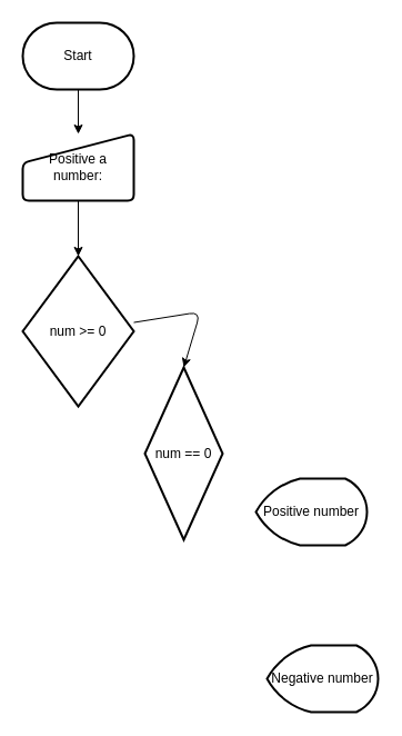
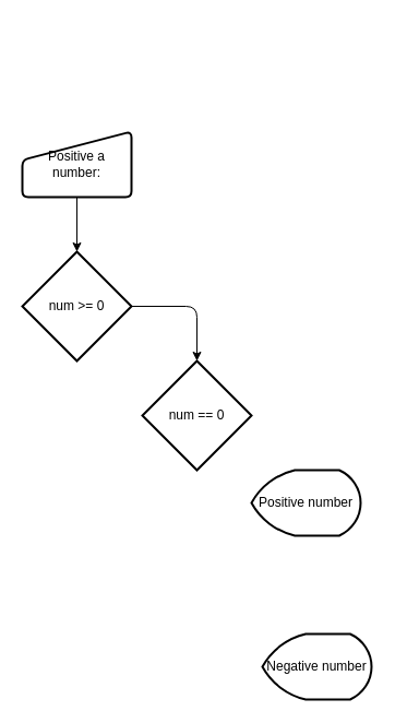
- <mxCell id="3" value="Start" style="strokeWidth=2;html=1;shape=mxgraph.flowchart.terminator;whiteSpace=wrap;" vertex="1" parent="1"><mxGeometry x="20" y="20" width="100" height="60" as="geometry" /></mxCell>
- <mxCell id="2" style="edgeStyle=none;html=1;entryX=0.5;entryY=0;entryDx=0;entryDy=0;" edge="1" parent="1" source="3" target="5"><mxGeometry relative="1" as="geometry" /></mxCell>
- <mxCell id="7" value="num &amp;gt;= 0" style="strokeWidth=2;html=1;shape=mxgraph.flowchart.decision;whiteSpace=wrap;" vertex="1" parent="1"><mxGeometry x="20" y="230" width="100" height="135" as="geometry" /></mxCell>
+ <mxCell id="7" value="num &amp;gt;= 0" style="strokeWidth=2;html=1;shape=mxgraph.flowchart.decision;whiteSpace=wrap;" vertex="1" parent="1"><mxGeometry x="20" y="230" width="100" height="100" as="geometry" /></mxCell>
- <mxCell id="8" value="num == 0" style="strokeWidth=2;html=1;shape=mxgraph.flowchart.decision;whiteSpace=wrap;" vertex="1" parent="1"><mxGeometry x="130" y="330" width="70" height="155" as="geometry" /></mxCell>
+ <mxCell id="8" value="num == 0" style="strokeWidth=2;html=1;shape=mxgraph.flowchart.decision;whiteSpace=wrap;" vertex="1" parent="1"><mxGeometry x="130" y="330" width="100" height="100" as="geometry" /></mxCell>
